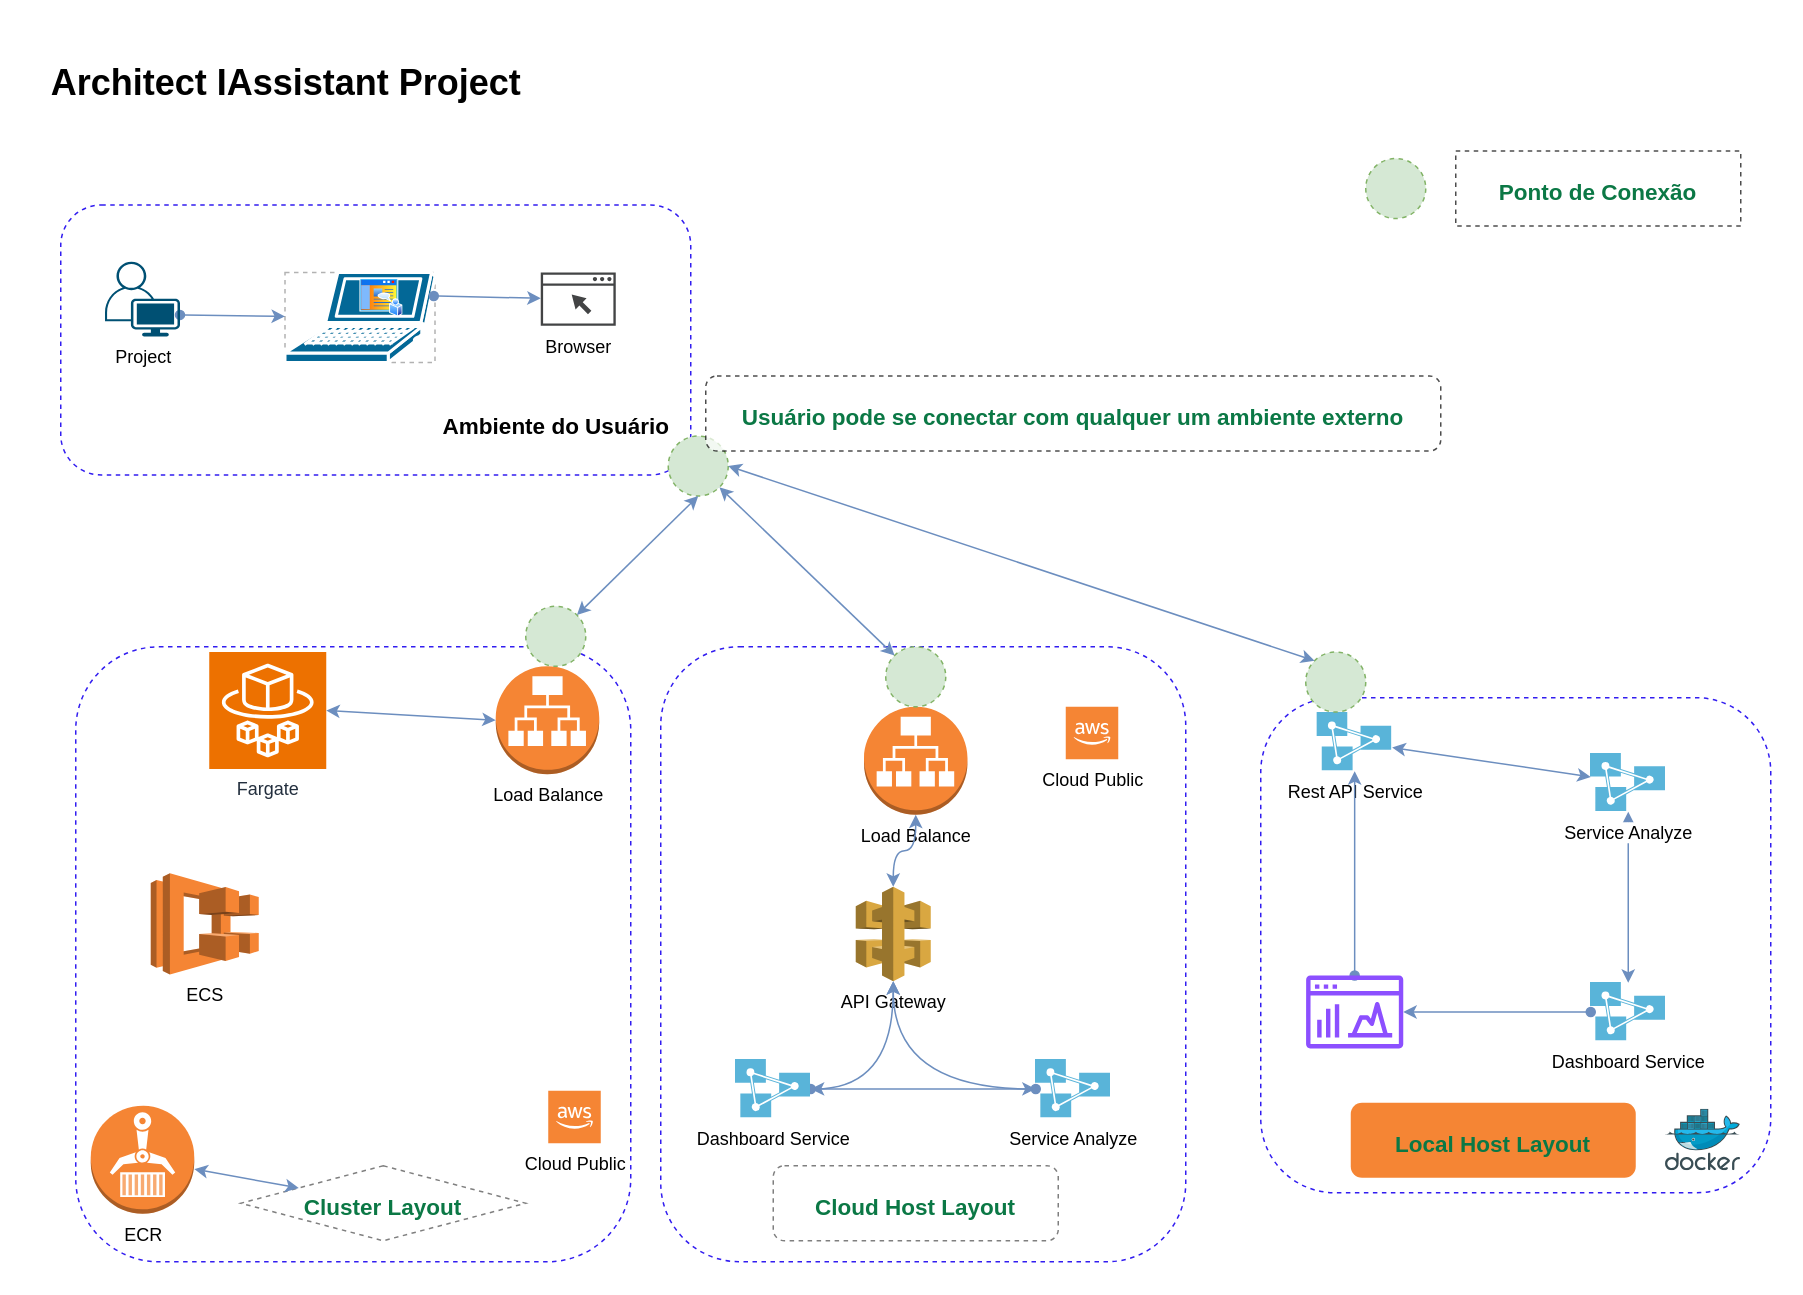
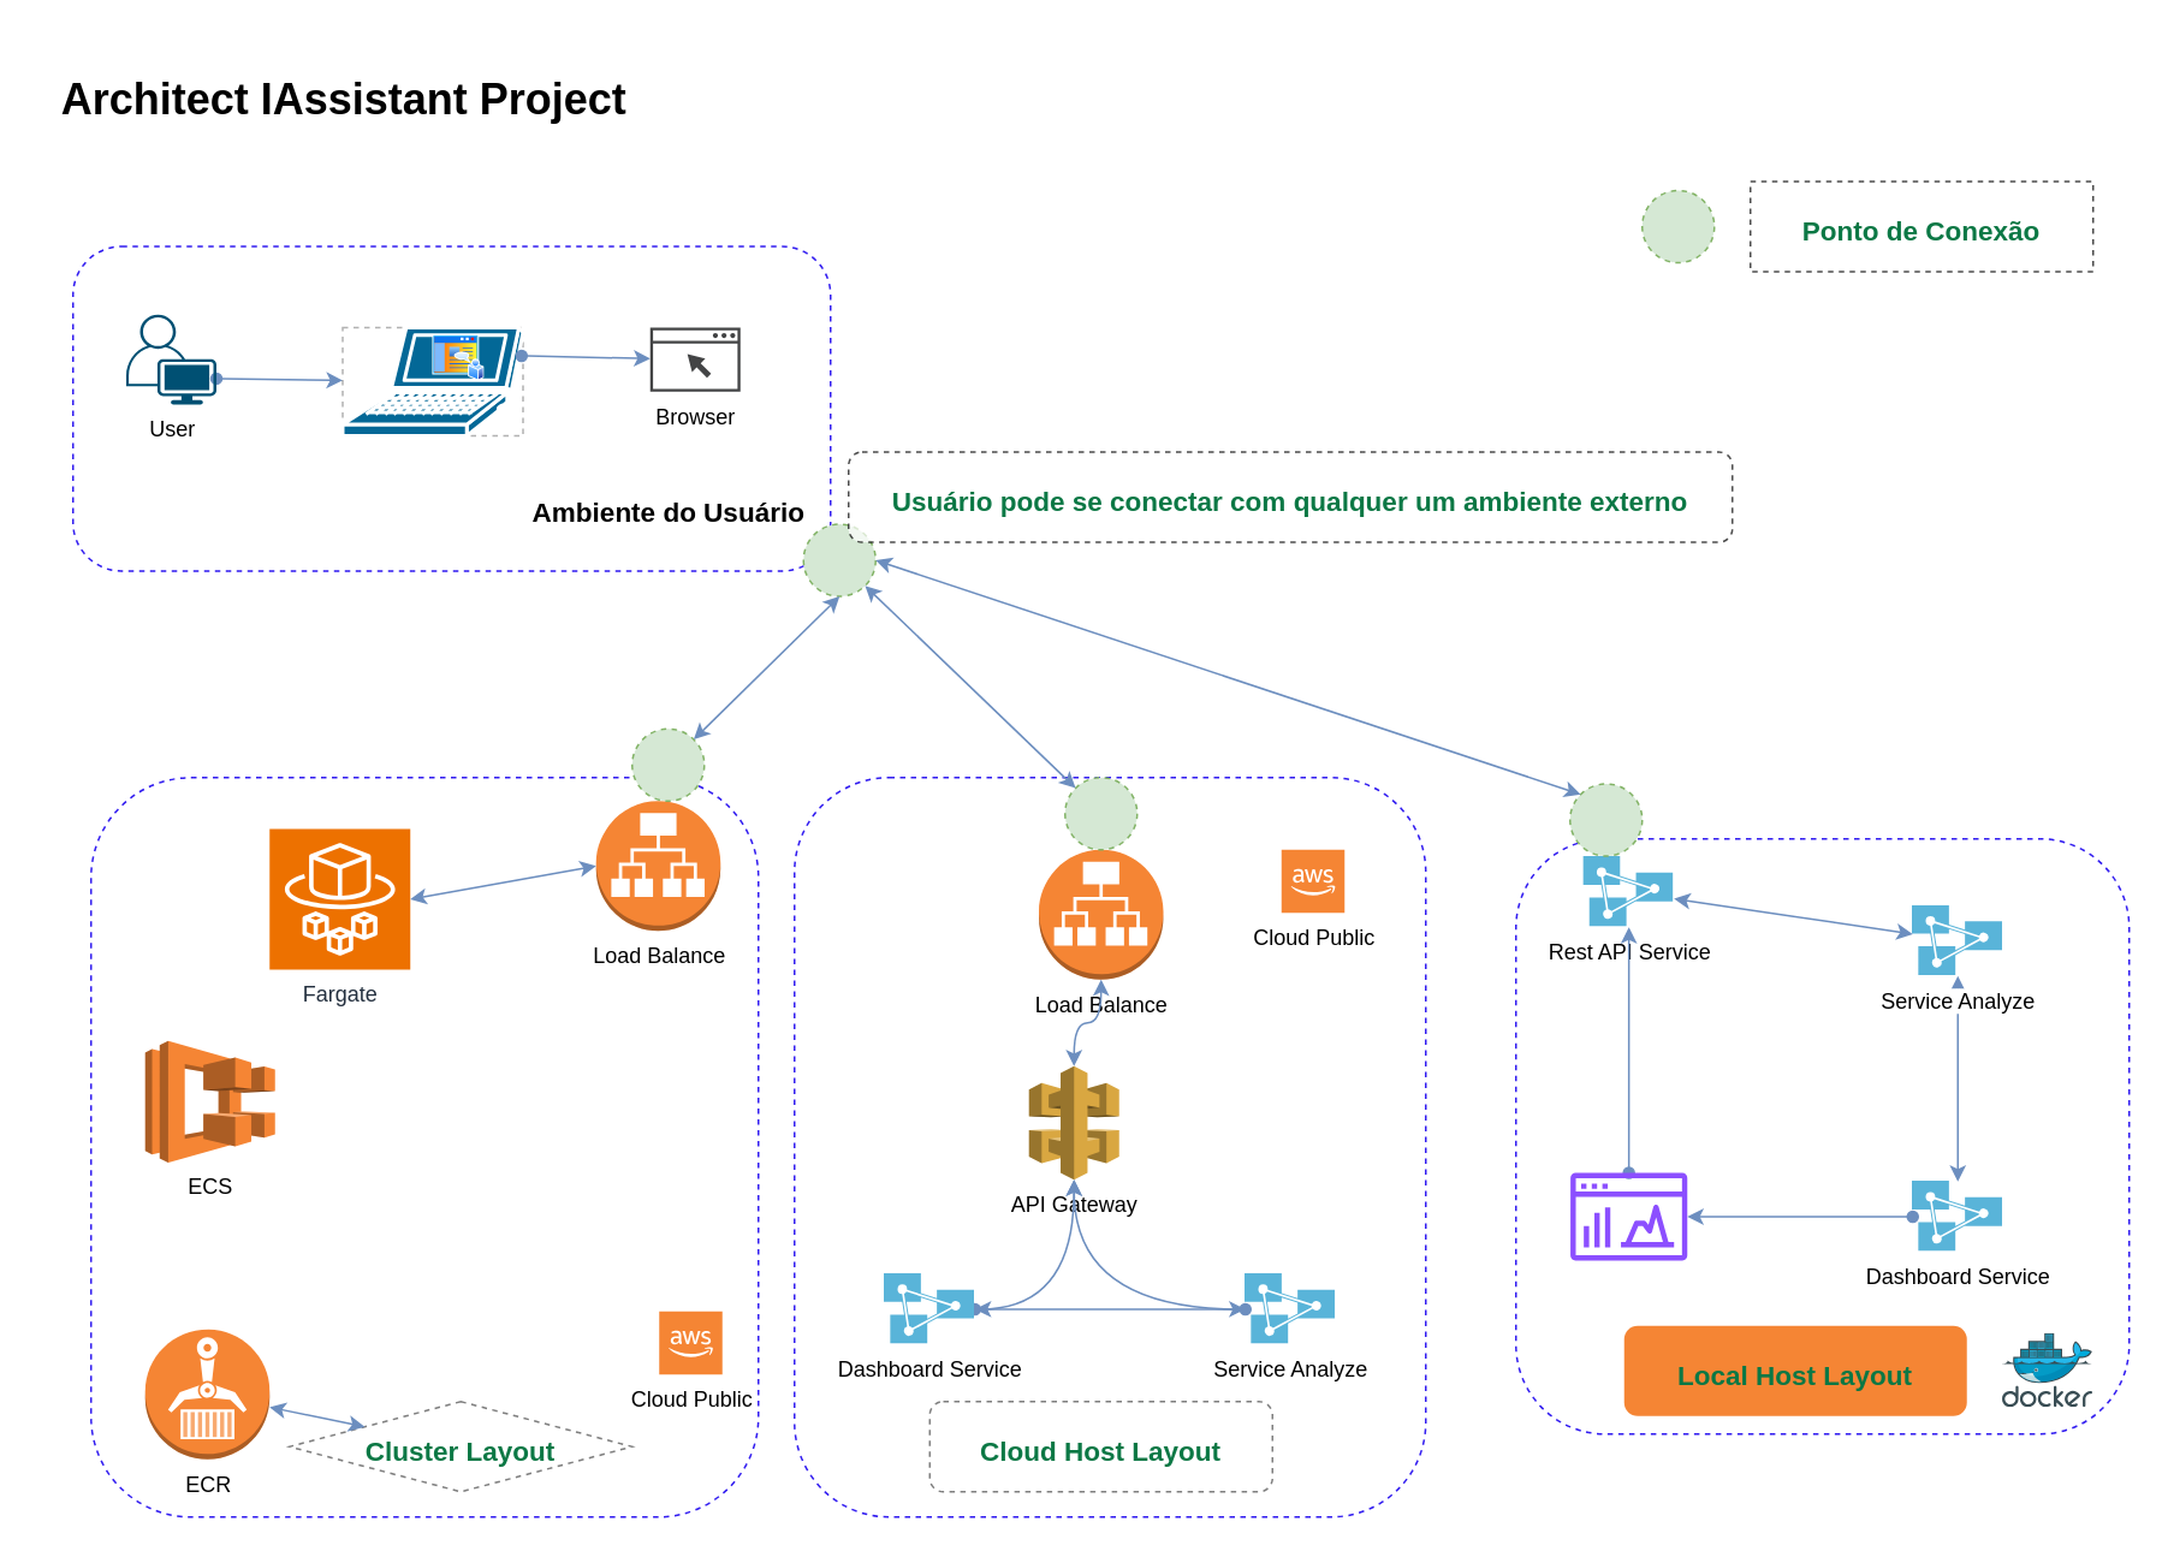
- <mxCell id="9" value="Project" style="points=[[0.35,0,0],[0.98,0.51,0],[1,0.71,0],[0.67,1,0],[0,0.795,0],[0,0.65,0]];verticalLabelPosition=bottom;sketch=0;html=1;verticalAlign=top;aspect=fixed;align=center;pointerEvents=1;shape=mxgraph.cisco19.user;fillColor=#005073;strokeColor=none;" vertex="1" parent="6"><mxGeometry x="29.5" y="37.75" width="50" height="50" as="geometry" /></mxCell>
+ <mxCell id="9" value="User" style="points=[[0.35,0,0],[0.98,0.51,0],[1,0.71,0],[0.67,1,0],[0,0.795,0],[0,0.65,0]];verticalLabelPosition=bottom;sketch=0;html=1;verticalAlign=top;aspect=fixed;align=center;pointerEvents=1;shape=mxgraph.cisco19.user;fillColor=#005073;strokeColor=none;" vertex="1" parent="6"><mxGeometry x="29.5" y="37.75" width="50" height="50" as="geometry" /></mxCell>
- <mxCell id="23" value="Fargate" style="sketch=0;points=[[0,0,0],[0.25,0,0],[0.5,0,0],[0.75,0,0],[1,0,0],[0,1,0],[0.25,1,0],[0.5,1,0],[0.75,1,0],[1,1,0],[0,0.25,0],[0,0.5,0],[0,0.75,0],[1,0.25,0],[1,0.5,0],[1,0.75,0]];outlineConnect=0;fontColor=#232F3E;fillColor=#ED7100;strokeColor=#ffffff;dashed=0;verticalLabelPosition=bottom;verticalAlign=top;align=center;html=1;fontSize=12;fontStyle=0;aspect=fixed;shape=mxgraph.aws4.resourceIcon;resIcon=mxgraph.aws4.fargate;rounded=1;fontFamily=Helvetica;" vertex="1" parent="18"><mxGeometry x="89" y="30.5" width="78" height="78" as="geometry" /></mxCell>
+ <mxCell id="23" value="Fargate" style="sketch=0;points=[[0,0,0],[0.25,0,0],[0.5,0,0],[0.75,0,0],[1,0,0],[0,1,0],[0.25,1,0],[0.5,1,0],[0.75,1,0],[1,1,0],[0,0.25,0],[0,0.5,0],[0,0.75,0],[1,0.25,0],[1,0.5,0],[1,0.75,0]];outlineConnect=0;fontColor=#232F3E;fillColor=#ED7100;strokeColor=#ffffff;dashed=0;verticalLabelPosition=bottom;verticalAlign=top;align=center;html=1;fontSize=12;fontStyle=0;aspect=fixed;shape=mxgraph.aws4.resourceIcon;resIcon=mxgraph.aws4.fargate;rounded=1;fontFamily=Helvetica;" vertex="1" parent="18"><mxGeometry x="99" y="55.5" width="78" height="78" as="geometry" /></mxCell>
- <mxCell id="24" value="ECS" style="outlineConnect=0;dashed=0;verticalLabelPosition=bottom;verticalAlign=top;align=center;html=1;shape=mxgraph.aws3.ecs;fillColor=#F58534;gradientColor=none;rounded=1;strokeColor=#321DF0;fontFamily=Helvetica;fontSize=12;fontColor=default;" vertex="1" parent="18"><mxGeometry x="50" y="178" width="72" height="67.5" as="geometry" /></mxCell>
+ <mxCell id="24" value="ECS" style="outlineConnect=0;dashed=0;verticalLabelPosition=bottom;verticalAlign=top;align=center;html=1;shape=mxgraph.aws3.ecs;fillColor=#F58534;gradientColor=none;rounded=1;strokeColor=#321DF0;fontFamily=Helvetica;fontSize=12;fontColor=default;" vertex="1" parent="18"><mxGeometry x="30" y="173" width="72" height="67.5" as="geometry" /></mxCell>
- <mxCell id="22" value="ECR" style="outlineConnect=0;dashed=0;verticalLabelPosition=bottom;verticalAlign=top;align=center;html=1;shape=mxgraph.aws3.ecr;fillColor=#F58534;gradientColor=none;rounded=1;strokeColor=#321DF0;fontFamily=Helvetica;fontSize=12;fontColor=default;" vertex="1" parent="18"><mxGeometry x="10" y="333" width="69" height="72" as="geometry" /></mxCell>
+ <mxCell id="22" value="ECR" style="outlineConnect=0;dashed=0;verticalLabelPosition=bottom;verticalAlign=top;align=center;html=1;shape=mxgraph.aws3.ecr;fillColor=#F58534;gradientColor=none;rounded=1;strokeColor=#321DF0;fontFamily=Helvetica;fontSize=12;fontColor=default;" vertex="1" parent="18"><mxGeometry x="30" y="333" width="69" height="72" as="geometry" /></mxCell>
